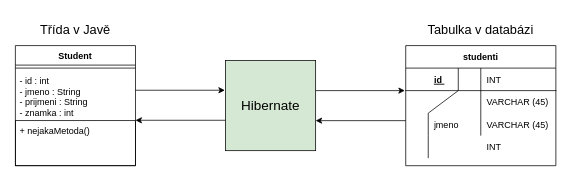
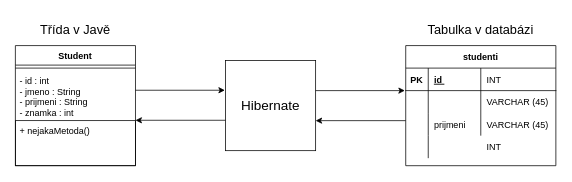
+ <mxCell id="5" value="PK" style="shape=partialRectangle;connectable=0;fillColor=none;top=0;left=0;bottom=0;right=0;fontStyle=1;overflow=hidden;" vertex="1" parent="4"><mxGeometry width="30" height="30" as="geometry" /></mxCell>
- <mxCell id="2" value="&lt;font style=&quot;font-size: 18px&quot;&gt;Hibernate&lt;/font&gt;" style="rounded=0;whiteSpace=wrap;html=1;fillColor=#d5e8d4;" vertex="1" parent="1"><mxGeometry x="300" y="80" width="120" height="120" as="geometry" /></mxCell>
+ <mxCell id="2" value="&lt;font style=&quot;font-size: 18px&quot;&gt;Hibernate&lt;/font&gt;" style="rounded=0;whiteSpace=wrap;html=1;" vertex="1" parent="1"><mxGeometry x="300" y="80" width="120" height="120" as="geometry" /></mxCell>
- <mxCell id="13" value="jmeno" style="shape=partialRectangle;connectable=0;fillColor=none;top=0;left=0;bottom=0;right=0;align=left;spacingLeft=6;overflow=hidden;" vertex="1" parent="11"><mxGeometry x="30" width="70" height="30" as="geometry" /></mxCell>
+ <mxCell id="13" value="prijmeni" style="shape=partialRectangle;connectable=0;fillColor=none;top=0;left=0;bottom=0;right=0;align=left;spacingLeft=6;overflow=hidden;" vertex="1" parent="11"><mxGeometry x="30" width="70" height="30" as="geometry" /></mxCell>
